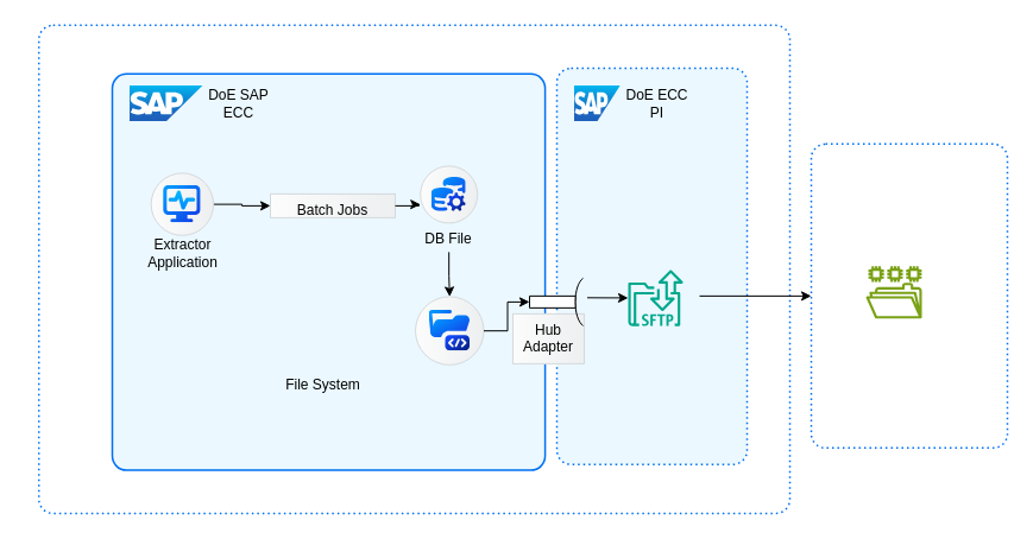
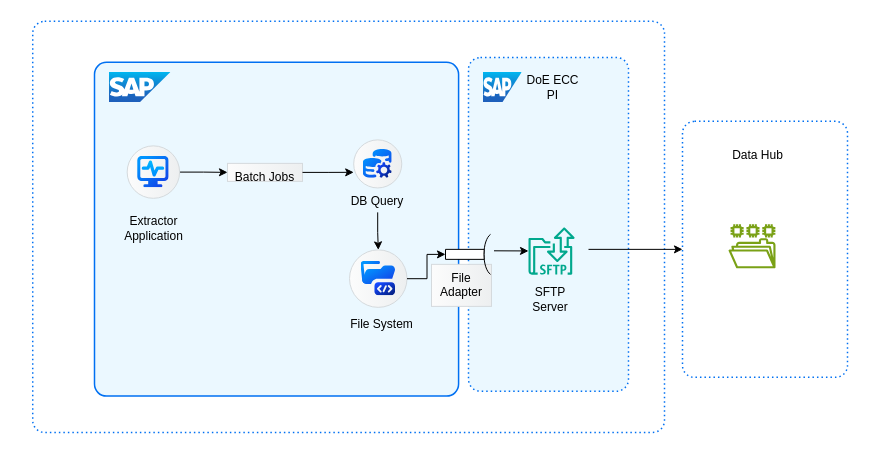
- <mxCell id="31" value="DoE SAP ECC" style="text;html=1;align=center;verticalAlign=middle;whiteSpace=wrap;rounded=0;movable=1;resizable=1;rotatable=1;deletable=1;editable=1;locked=0;connectable=1;" vertex="1" parent="4"><mxGeometry x="76.436" y="15" width="61.436" height="30" as="geometry" /></mxCell>
+ <mxCell id="26" value="Data Hub" style="text;html=1;align=center;verticalAlign=middle;whiteSpace=wrap;rounded=0;movable=1;resizable=1;rotatable=1;deletable=1;editable=1;locked=0;connectable=1;" vertex="1" parent="4"><mxGeometry x="611" y="81.37" width="105" height="32.5" as="geometry" /></mxCell>
- <mxCell id="21" value="Batch Jobs" style="whiteSpace=wrap;html=1;verticalAlign=top;fillColor=#EDEFF0;strokeColor=#D5DADD;strokeWidth=1;gradientColor=#FCFCFC;gradientDirection=west;movable=1;resizable=1;rotatable=1;deletable=1;editable=1;locked=0;connectable=1;" vertex="1" parent="4"><mxGeometry x="133" y="105.87" width="105" height="20" as="geometry" /></mxCell>
+ <mxCell id="21" value="Batch Jobs" style="whiteSpace=wrap;html=1;verticalAlign=top;fillColor=#EDEFF0;strokeColor=#D5DADD;strokeWidth=1;gradientColor=#FCFCFC;gradientDirection=west;movable=1;resizable=1;rotatable=1;deletable=1;editable=1;locked=0;connectable=1;" vertex="1" parent="4"><mxGeometry x="133" y="105.87" width="75" height="18" as="geometry" /></mxCell>
- <mxCell id="28" value="DB File" style="text;html=1;align=center;verticalAlign=middle;whiteSpace=wrap;rounded=0;movable=1;resizable=1;rotatable=1;deletable=1;editable=1;locked=0;connectable=1;" vertex="1" parent="4"><mxGeometry x="238.23" y="133.37" width="90" height="21.5" as="geometry" /></mxCell>
+ <mxCell id="28" value="DB Query" style="text;html=1;align=center;verticalAlign=middle;whiteSpace=wrap;rounded=0;movable=1;resizable=1;rotatable=1;deletable=1;editable=1;locked=0;connectable=1;" vertex="1" parent="4"><mxGeometry x="238.23" y="133.37" width="90" height="21.5" as="geometry" /></mxCell>
- <mxCell id="19" value="Extractor Application" style="text;html=1;align=center;verticalAlign=middle;whiteSpace=wrap;rounded=0;movable=1;resizable=1;rotatable=1;deletable=1;editable=1;locked=0;connectable=1;" vertex="1" parent="4"><mxGeometry x="19.559" y="140.87" width="78.671" height="30" as="geometry" /></mxCell>
+ <mxCell id="19" value="Extractor Application" style="text;html=1;align=center;verticalAlign=middle;whiteSpace=wrap;rounded=0;movable=1;resizable=1;rotatable=1;deletable=1;editable=1;locked=0;connectable=1;" vertex="1" parent="4"><mxGeometry x="19.559" y="155.87" width="78.671" height="30" as="geometry" /></mxCell>
- <mxCell id="8" value="Hub Adapter" style="whiteSpace=wrap;html=1;verticalAlign=top;fillColor=#EDEFF0;strokeColor=#D5DADD;strokeWidth=1;gradientColor=#FCFCFC;gradientDirection=west;movable=1;resizable=1;rotatable=1;deletable=1;editable=1;locked=0;connectable=1;" vertex="1" parent="4"><mxGeometry x="337" y="206.85" width="60" height="42.02" as="geometry" /></mxCell>
+ <mxCell id="8" value="File Adapter" style="whiteSpace=wrap;html=1;verticalAlign=top;fillColor=#EDEFF0;strokeColor=#D5DADD;strokeWidth=1;gradientColor=#FCFCFC;gradientDirection=west;movable=1;resizable=1;rotatable=1;deletable=1;editable=1;locked=0;connectable=1;" vertex="1" parent="4"><mxGeometry x="337" y="206.85" width="60" height="42.02" as="geometry" /></mxCell>
+ <mxCell id="24" value="SFTP Server" style="text;html=1;align=center;verticalAlign=middle;whiteSpace=wrap;rounded=0;movable=1;resizable=1;rotatable=1;deletable=1;editable=1;locked=0;connectable=1;" vertex="1" parent="4"><mxGeometry x="425.87" y="226.87" width="60" height="30" as="geometry" /></mxCell>
- <mxCell id="11" value="File System" style="text;html=1;align=center;verticalAlign=middle;whiteSpace=wrap;rounded=0;movable=1;resizable=1;rotatable=1;deletable=1;editable=1;locked=0;connectable=1;" vertex="1" parent="4"><mxGeometry x="140" y="251.87" width="75" height="30" as="geometry" /></mxCell>
+ <mxCell id="11" value="File System" style="text;html=1;align=center;verticalAlign=middle;whiteSpace=wrap;rounded=0;movable=1;resizable=1;rotatable=1;deletable=1;editable=1;locked=0;connectable=1;" vertex="1" parent="4"><mxGeometry x="250" y="251.87" width="75" height="30" as="geometry" /></mxCell>
